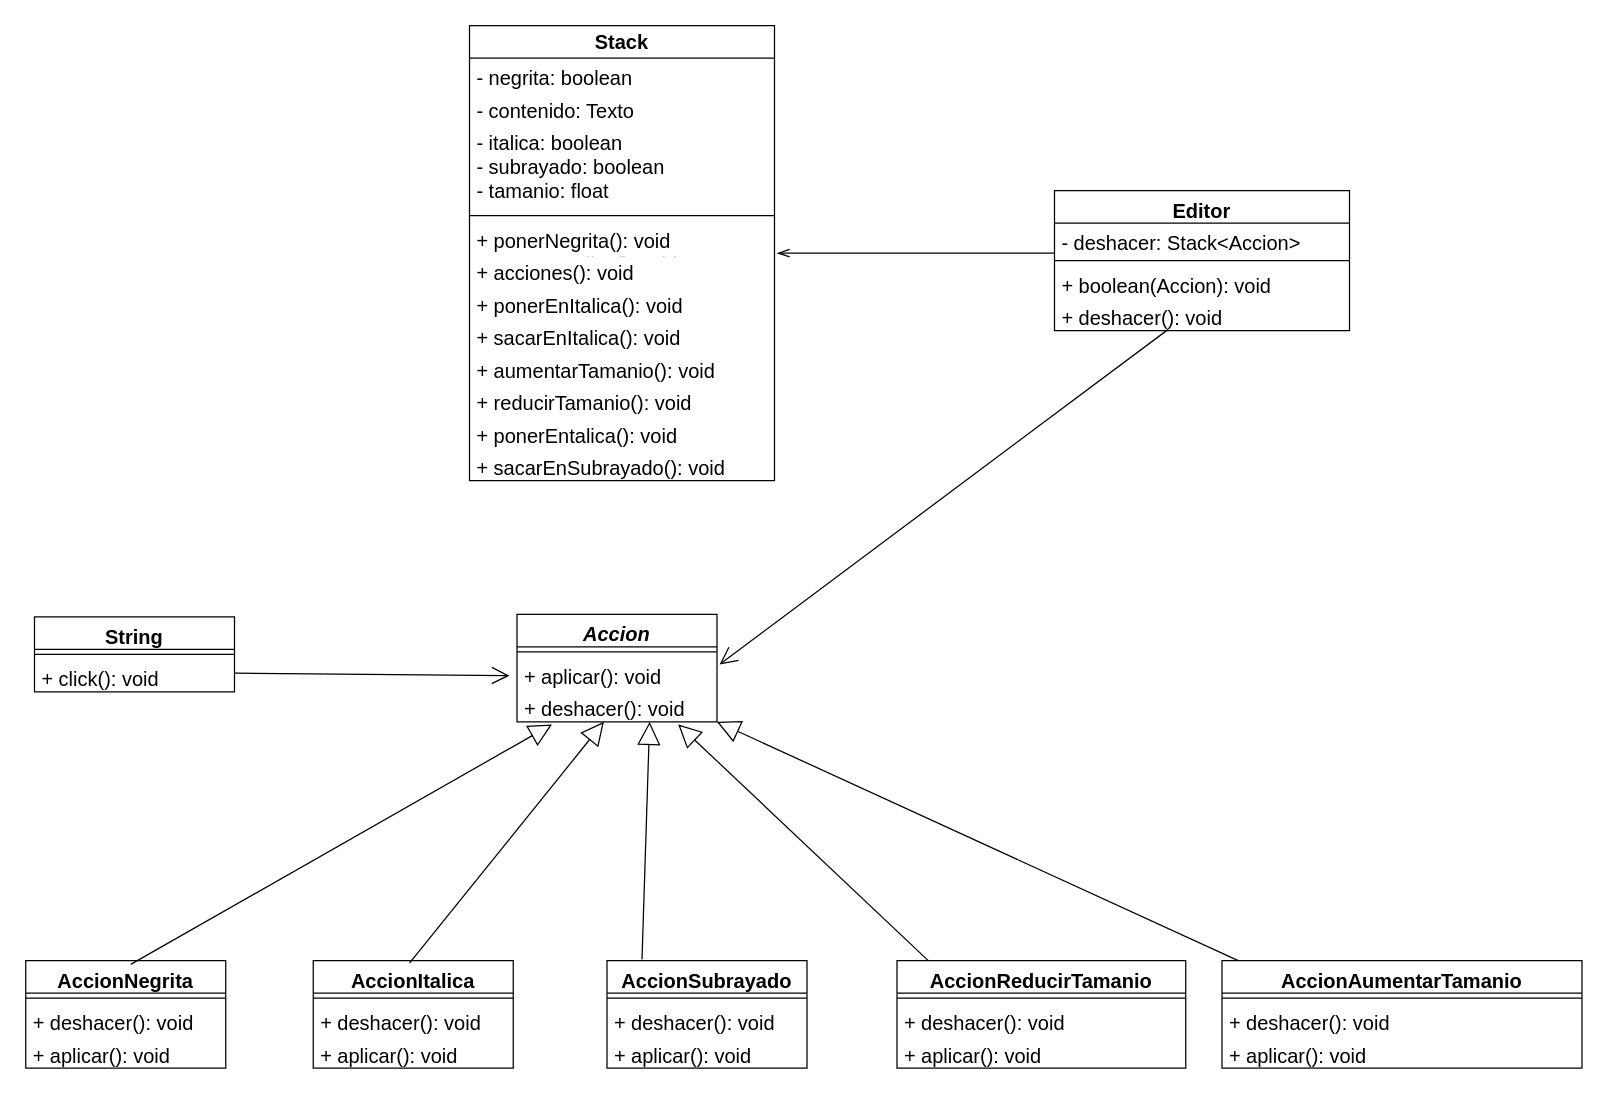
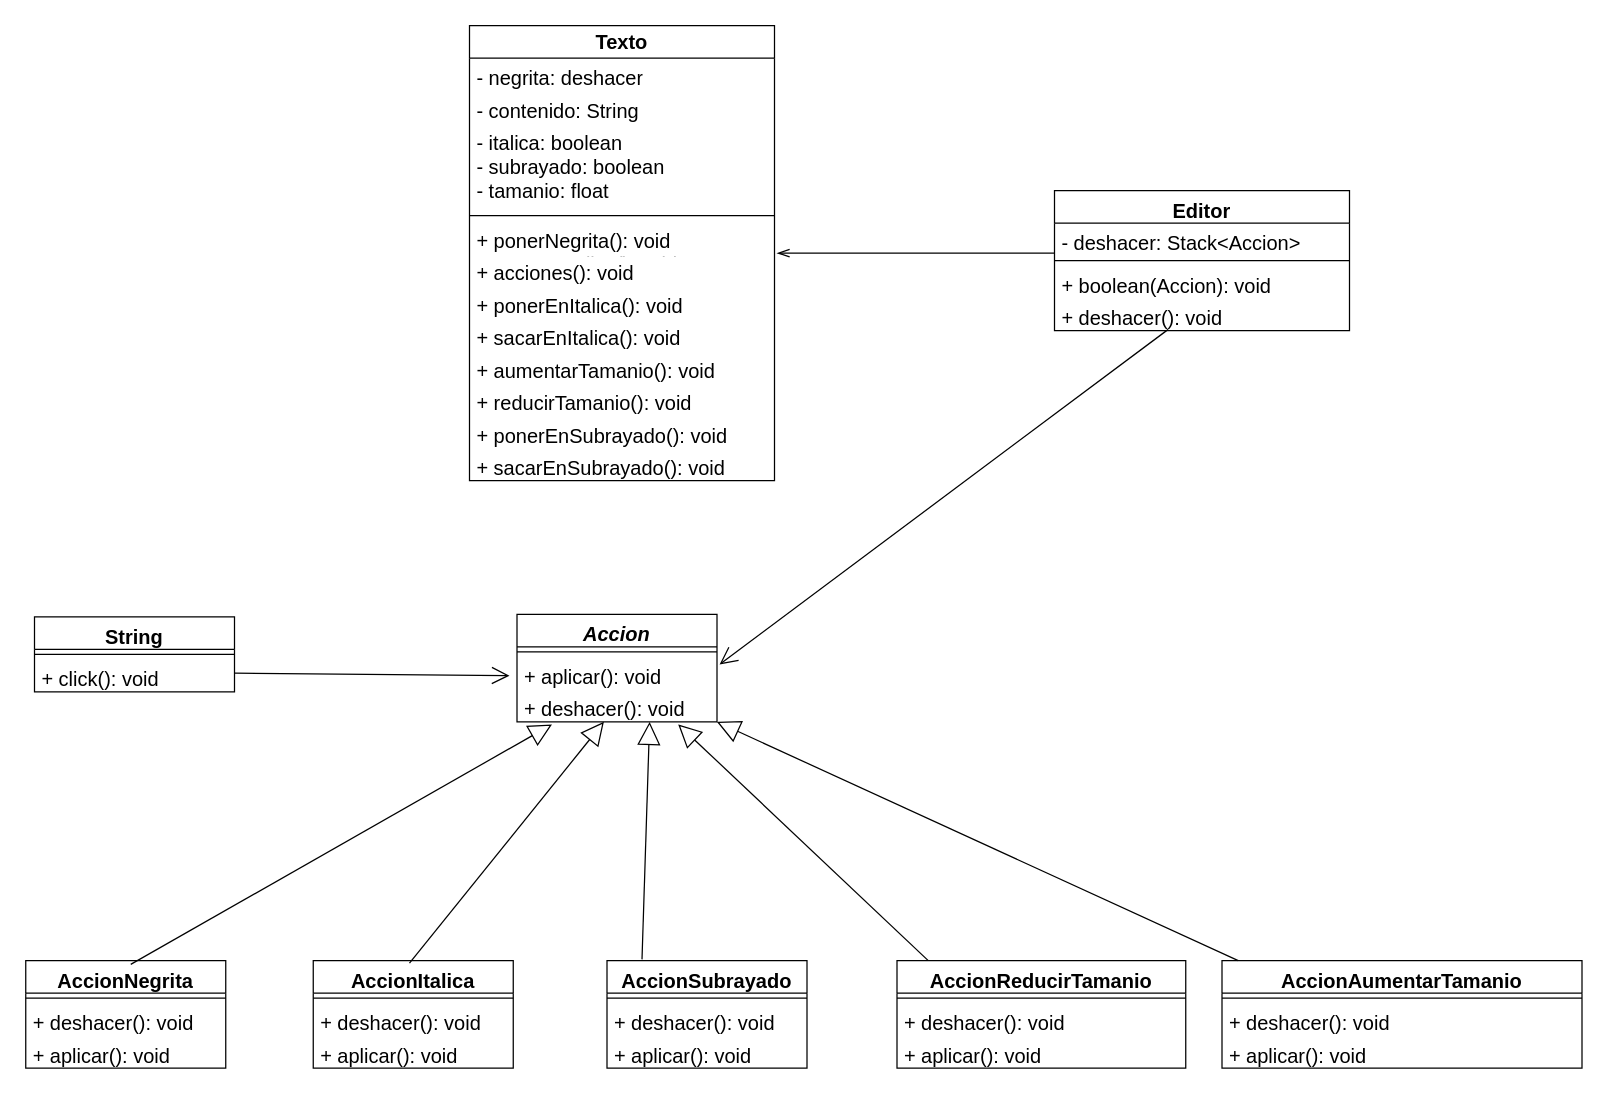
- <mxCell id="2" value="&lt;b&gt;Stack&lt;/b&gt;" style="swimlane;fontStyle=0;childLayout=stackLayout;horizontal=1;startSize=26;fillColor=none;horizontalStack=0;resizeParent=1;resizeParentMax=0;resizeLast=0;collapsible=1;marginBottom=0;whiteSpace=wrap;html=1;fontSize=16;" parent="1" vertex="1"><mxGeometry x="375" y="20" width="244" height="364" as="geometry" /></mxCell>
+ <mxCell id="2" value="&lt;b&gt;Texto&lt;/b&gt;" style="swimlane;fontStyle=0;childLayout=stackLayout;horizontal=1;startSize=26;fillColor=none;horizontalStack=0;resizeParent=1;resizeParentMax=0;resizeLast=0;collapsible=1;marginBottom=0;whiteSpace=wrap;html=1;fontSize=16;" parent="1" vertex="1"><mxGeometry x="375" y="20" width="244" height="364" as="geometry" /></mxCell>
- <mxCell id="3" value="- negrita: boolean" style="text;strokeColor=none;fillColor=none;align=left;verticalAlign=top;spacingLeft=4;spacingRight=4;overflow=hidden;rotatable=0;points=[[0,0.5],[1,0.5]];portConstraint=eastwest;whiteSpace=wrap;html=1;fontSize=16;" parent="2" vertex="1"><mxGeometry y="26" width="244" height="26" as="geometry" /></mxCell>
+ <mxCell id="3" value="- negrita: deshacer" style="text;strokeColor=none;fillColor=none;align=left;verticalAlign=top;spacingLeft=4;spacingRight=4;overflow=hidden;rotatable=0;points=[[0,0.5],[1,0.5]];portConstraint=eastwest;whiteSpace=wrap;html=1;fontSize=16;" parent="2" vertex="1"><mxGeometry y="26" width="244" height="26" as="geometry" /></mxCell>
- <mxCell id="4" value="- contenido: Texto" style="text;strokeColor=none;fillColor=none;align=left;verticalAlign=top;spacingLeft=4;spacingRight=4;overflow=hidden;rotatable=0;points=[[0,0.5],[1,0.5]];portConstraint=eastwest;whiteSpace=wrap;html=1;fontSize=16;" parent="2" vertex="1"><mxGeometry y="52" width="244" height="26" as="geometry" /></mxCell>
+ <mxCell id="4" value="- contenido: String" style="text;strokeColor=none;fillColor=none;align=left;verticalAlign=top;spacingLeft=4;spacingRight=4;overflow=hidden;rotatable=0;points=[[0,0.5],[1,0.5]];portConstraint=eastwest;whiteSpace=wrap;html=1;fontSize=16;" parent="2" vertex="1"><mxGeometry y="52" width="244" height="26" as="geometry" /></mxCell>
- <mxCell id="13" value="+ ponerEntalica(): void" style="text;strokeColor=none;fillColor=none;align=left;verticalAlign=top;spacingLeft=4;spacingRight=4;overflow=hidden;rotatable=0;points=[[0,0.5],[1,0.5]];portConstraint=eastwest;whiteSpace=wrap;html=1;fontSize=16;" parent="2" vertex="1"><mxGeometry y="312" width="244" height="26" as="geometry" /></mxCell>
+ <mxCell id="13" value="+ ponerEnSubrayado(): void" style="text;strokeColor=none;fillColor=none;align=left;verticalAlign=top;spacingLeft=4;spacingRight=4;overflow=hidden;rotatable=0;points=[[0,0.5],[1,0.5]];portConstraint=eastwest;whiteSpace=wrap;html=1;fontSize=16;" parent="2" vertex="1"><mxGeometry y="312" width="244" height="26" as="geometry" /></mxCell>
